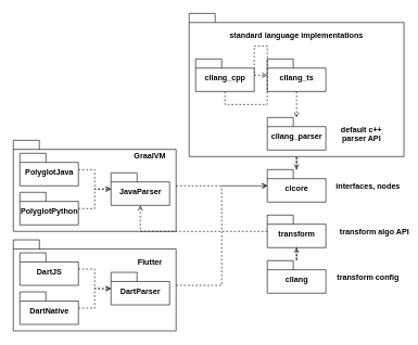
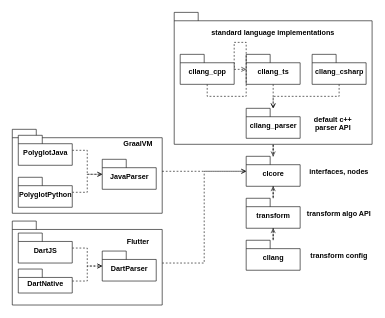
+ <mxCell id="14" value="cllang_csharp" style="shape=folder;fontStyle=1;spacingTop=10;tabWidth=40;tabHeight=14;tabPosition=left;html=1;" vertex="1" parent="1"><mxGeometry x="520" y="90" width="90" height="50" as="geometry" /></mxCell>
+ <mxCell id="13" style="edgeStyle=orthogonalEdgeStyle;rounded=0;orthogonalLoop=1;jettySize=auto;html=1;dashed=1;endArrow=open;endFill=0;exitX=0.5;exitY=1;exitDx=0;exitDy=0;exitPerimeter=0;" edge="1" parent="1" source="14" target="7"><mxGeometry relative="1" as="geometry" /></mxCell>
- <mxCell id="25" value="PolyglotJava" style="shape=folder;fontStyle=1;spacingTop=10;tabWidth=40;tabHeight=14;tabPosition=left;html=1;" vertex="1" parent="1"><mxGeometry x="30" y="235" width="90" height="50" as="geometry" /></mxCell>
+ <mxCell id="25" value="PolyglotJava" style="shape=folder;fontStyle=1;spacingTop=10;tabWidth=40;tabHeight=14;tabPosition=left;html=1;" vertex="1" parent="1"><mxGeometry x="30" y="225" width="90" height="50" as="geometry" /></mxCell>
- <mxCell id="16" style="edgeStyle=orthogonalEdgeStyle;rounded=0;orthogonalLoop=1;jettySize=auto;html=1;dashed=1;endArrow=open;endFill=0;" edge="1" parent="1" source="17" target="22"><mxGeometry relative="1" as="geometry" /></mxCell>
+ <mxCell id="16" style="edgeStyle=orthogonalEdgeStyle;rounded=0;orthogonalLoop=1;jettySize=auto;html=1;dashed=1;endArrow=open;endFill=0;" edge="1" parent="1" source="17" target="5"><mxGeometry relative="1" as="geometry" /></mxCell>
- <mxCell id="18" value="transform algo API" style="text;align=center;fontStyle=1;verticalAlign=middle;spacingLeft=3;spacingRight=3;strokeColor=none;rotatable=0;points=[[0,0.5],[1,0.5]];portConstraint=eastwest;" vertex="1" parent="1"><mxGeometry x="520" y="342" width="110" height="26" as="geometry" /></mxCell>
+ <mxCell id="18" value="transform algo API" style="text;align=center;fontStyle=1;verticalAlign=middle;spacingLeft=3;spacingRight=3;strokeColor=none;rotatable=0;points=[[0,0.5],[1,0.5]];portConstraint=eastwest;" vertex="1" parent="1"><mxGeometry x="510" y="342" width="110" height="26" as="geometry" /></mxCell>
- <mxCell id="36" value="DartNative" style="shape=folder;fontStyle=1;spacingTop=10;tabWidth=40;tabHeight=14;tabPosition=left;html=1;" vertex="1" parent="1"><mxGeometry x="30" y="448" width="90" height="50" as="geometry" /></mxCell>
+ <mxCell id="36" value="DartNative" style="shape=folder;fontStyle=1;spacingTop=10;tabWidth=40;tabHeight=14;tabPosition=left;html=1;" vertex="1" parent="1"><mxGeometry x="30" y="448" width="90" height="40" as="geometry" /></mxCell>
